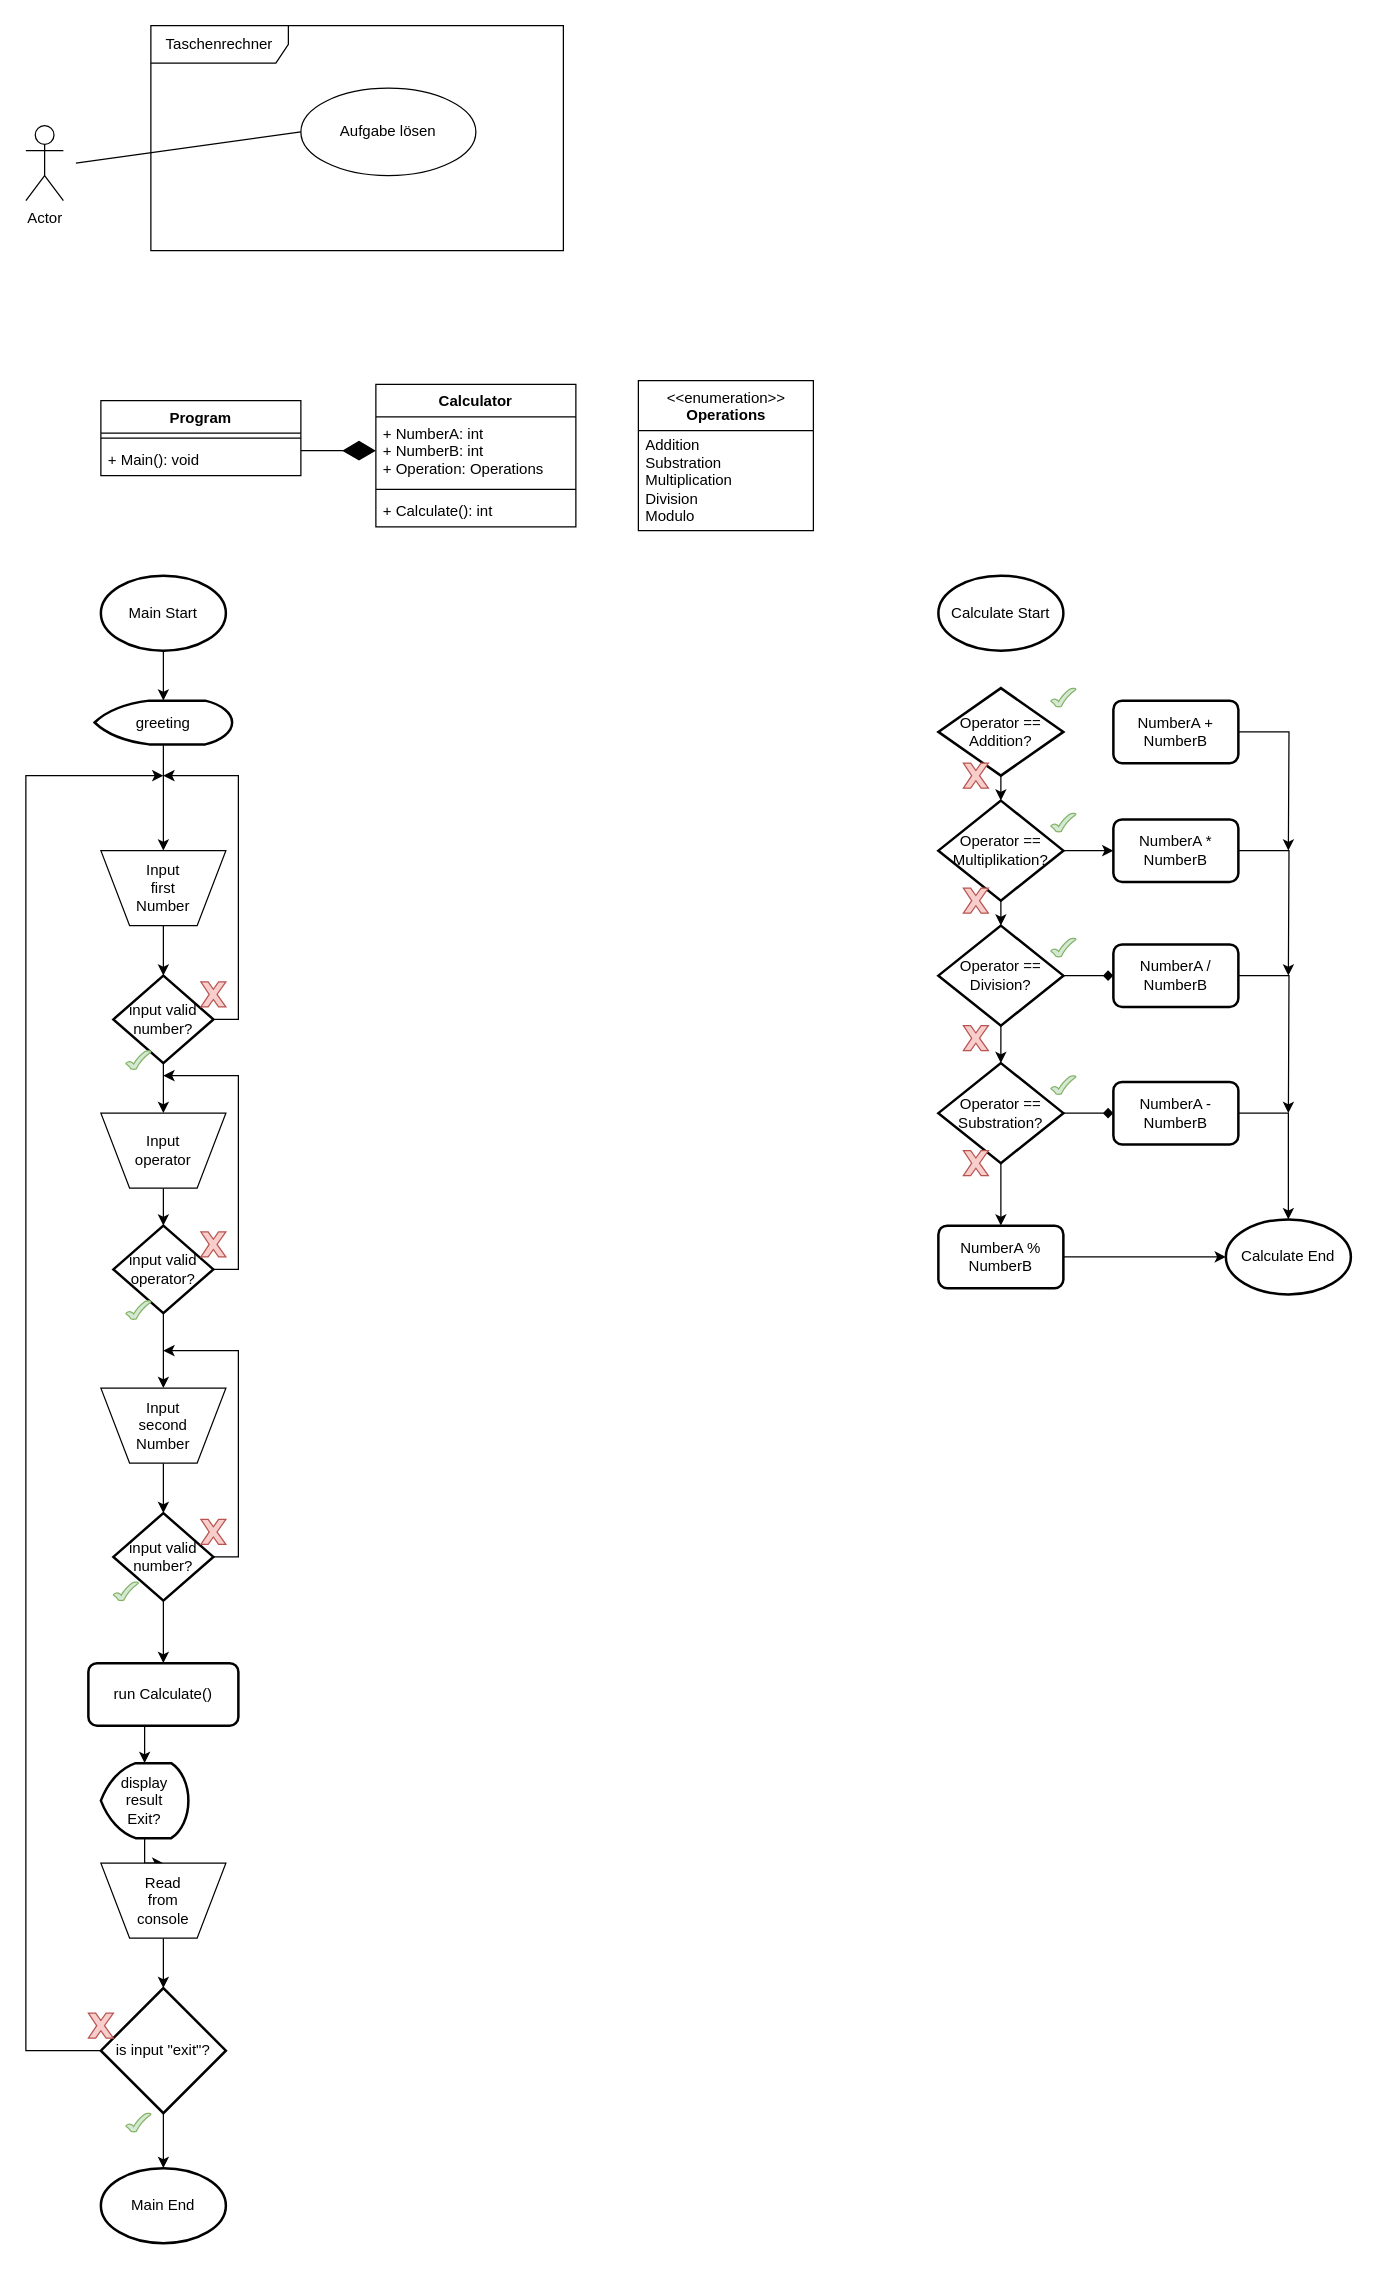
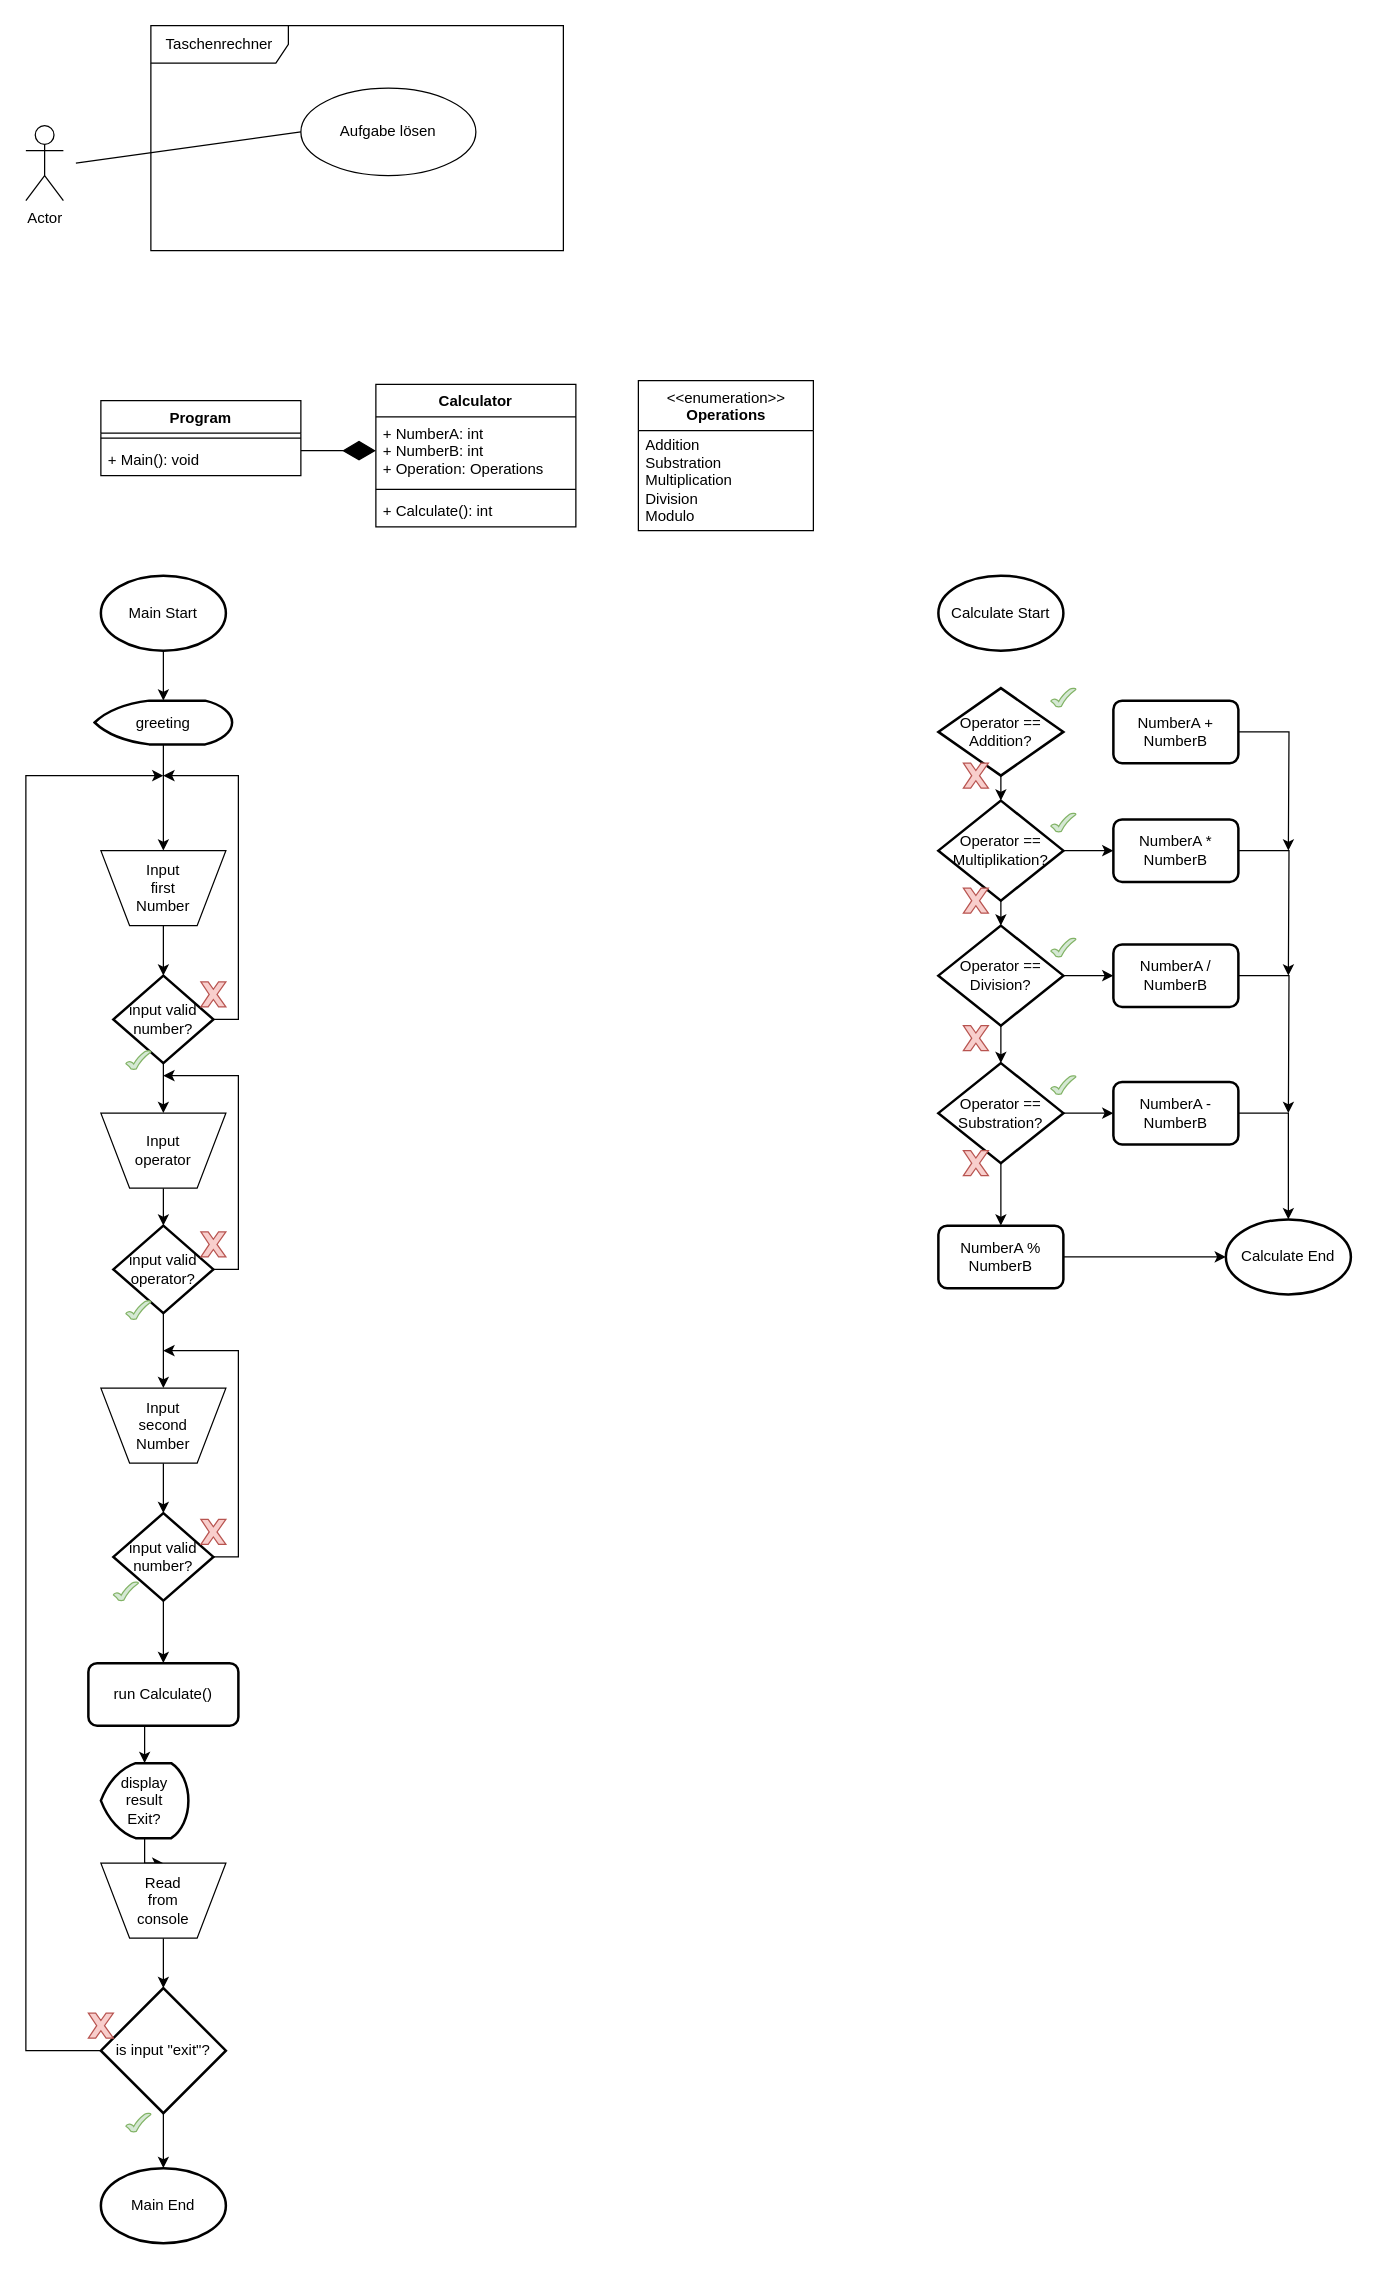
- <mxCell id="38" style="edgeStyle=orthogonalEdgeStyle;rounded=0;orthogonalLoop=1;jettySize=auto;html=1;exitX=1;exitY=0.5;exitDx=0;exitDy=0;exitPerimeter=0;entryX=0;entryY=0.5;entryDx=0;entryDy=0;endArrow=diamond;" edge="1" parent="1" source="39" target="56"><mxGeometry relative="1" as="geometry" /></mxCell>
+ <mxCell id="38" style="edgeStyle=orthogonalEdgeStyle;rounded=0;orthogonalLoop=1;jettySize=auto;html=1;exitX=1;exitY=0.5;exitDx=0;exitDy=0;exitPerimeter=0;entryX=0;entryY=0.5;entryDx=0;entryDy=0;" edge="1" parent="1" source="39" target="56"><mxGeometry relative="1" as="geometry" /></mxCell>
- <mxCell id="40" style="edgeStyle=orthogonalEdgeStyle;rounded=0;orthogonalLoop=1;jettySize=auto;html=1;exitX=1;exitY=0.5;exitDx=0;exitDy=0;exitPerimeter=0;entryX=0;entryY=0.5;entryDx=0;entryDy=0;endArrow=diamond;" edge="1" parent="1" source="42" target="58"><mxGeometry relative="1" as="geometry" /></mxCell>
+ <mxCell id="40" style="edgeStyle=orthogonalEdgeStyle;rounded=0;orthogonalLoop=1;jettySize=auto;html=1;exitX=1;exitY=0.5;exitDx=0;exitDy=0;exitPerimeter=0;entryX=0;entryY=0.5;entryDx=0;entryDy=0;" edge="1" parent="1" source="42" target="58"><mxGeometry relative="1" as="geometry" /></mxCell>
